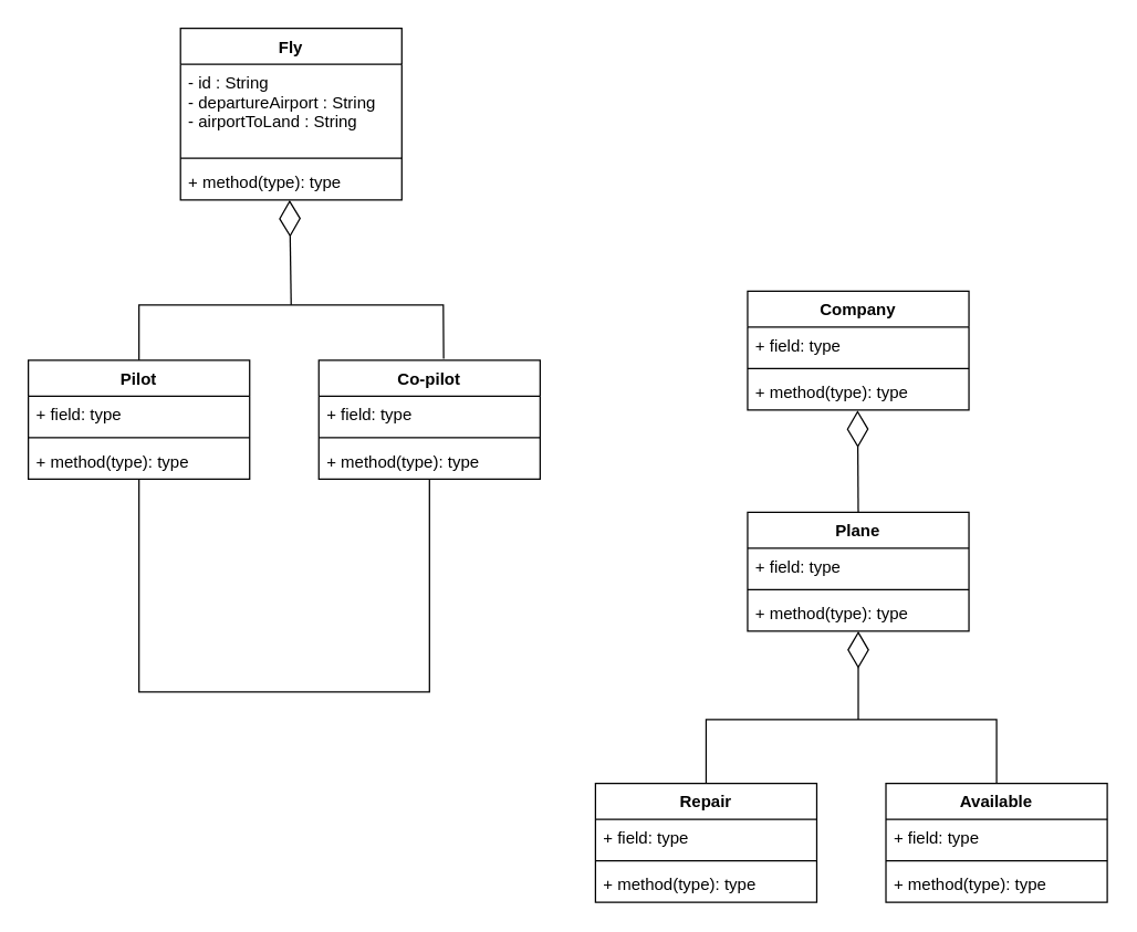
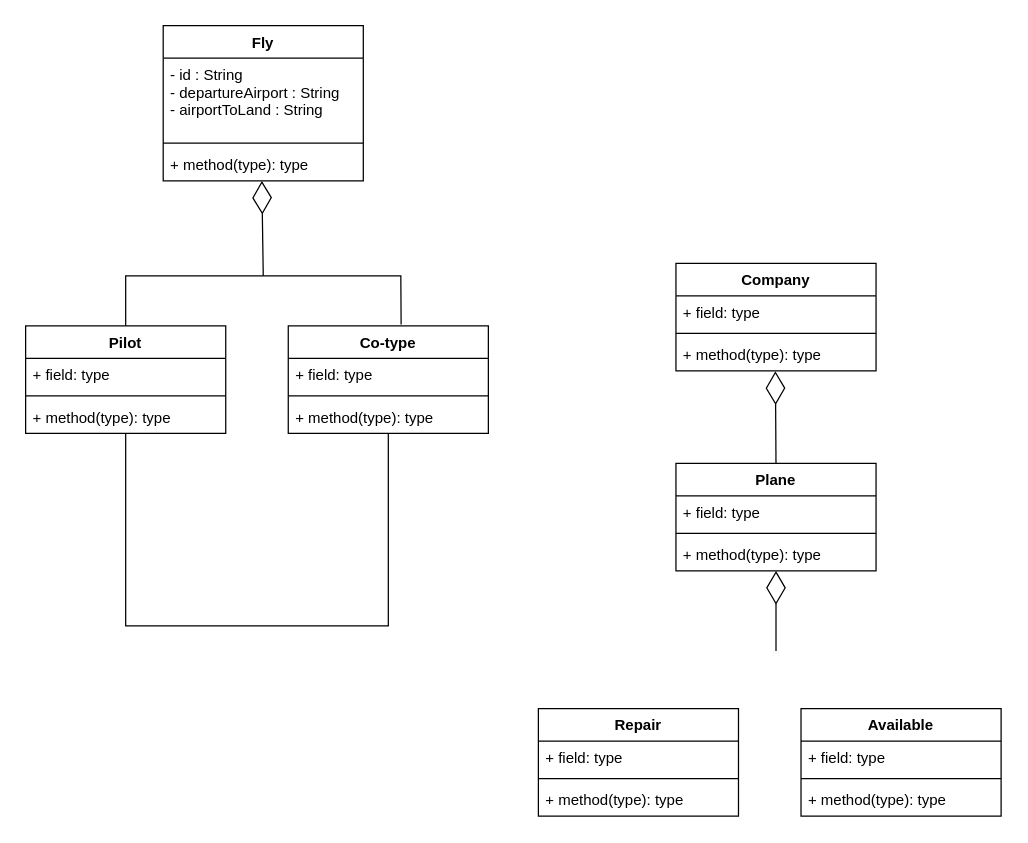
- <mxCell id="14" value="Co-pilot" style="swimlane;fontStyle=1;align=center;verticalAlign=top;childLayout=stackLayout;horizontal=1;startSize=26;horizontalStack=0;resizeParent=1;resizeParentMax=0;resizeLast=0;collapsible=1;marginBottom=0;" vertex="1" parent="1"><mxGeometry x="230" y="260" width="160" height="86" as="geometry" /></mxCell>
+ <mxCell id="14" value="Co-type" style="swimlane;fontStyle=1;align=center;verticalAlign=top;childLayout=stackLayout;horizontal=1;startSize=26;horizontalStack=0;resizeParent=1;resizeParentMax=0;resizeLast=0;collapsible=1;marginBottom=0;" vertex="1" parent="1"><mxGeometry x="230" y="260" width="160" height="86" as="geometry" /></mxCell>
- <mxCell id="34" value="" style="endArrow=none;html=1;rounded=0;exitX=0.5;exitY=0;exitDx=0;exitDy=0;entryX=0.5;entryY=0;entryDx=0;entryDy=0;" edge="1" parent="1" source="25" target="29"><mxGeometry width="50" height="50" relative="1" as="geometry"><mxPoint x="400" y="530" as="sourcePoint" /><mxPoint x="670" y="510" as="targetPoint" /><Array as="points"><mxPoint x="510" y="520" /><mxPoint x="720" y="520" /></Array></mxGeometry></mxCell>
